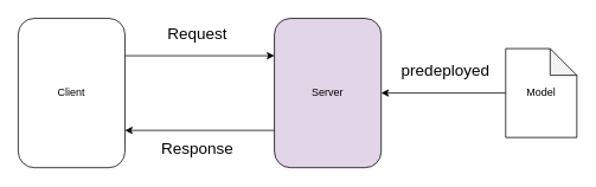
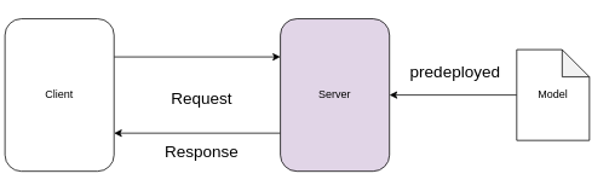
- <mxCell id="9" value="&lt;font style=&quot;font-size: 18px&quot;&gt;Request&lt;/font&gt;" style="text;html=1;resizable=0;points=[];autosize=1;align=left;verticalAlign=top;spacingTop=-4;" vertex="1" parent="1"><mxGeometry x="185.5" y="25" width="77" height="15" as="geometry" /></mxCell>
+ <mxCell id="9" value="&lt;font style=&quot;font-size: 18px&quot;&gt;Request&lt;/font&gt;" style="text;html=1;resizable=0;points=[];autosize=1;align=left;verticalAlign=top;spacingTop=-4;" vertex="1" parent="1"><mxGeometry x="185.5" y="95" width="77" height="15" as="geometry" /></mxCell>
- <mxCell id="3" value="Client" style="rounded=1;whiteSpace=wrap;html=1;" vertex="1" parent="1"><mxGeometry x="20" y="20" width="120" height="168" as="geometry" /></mxCell>
+ <mxCell id="3" value="Client" style="rounded=1;whiteSpace=wrap;html=1;" vertex="1" parent="1"><mxGeometry x="5" y="20" width="120" height="168" as="geometry" /></mxCell>
